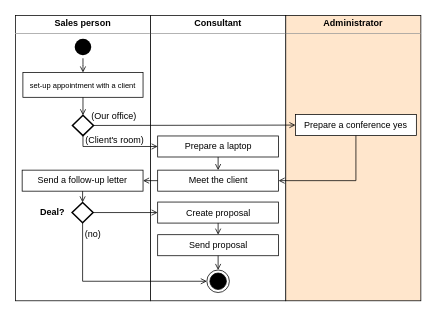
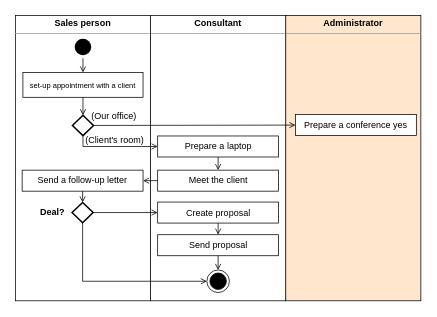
- <mxCell id="15" value="" style="endArrow=open;endFill=1;endSize=6;html=1;exitX=0.5;exitY=1;exitDx=0;exitDy=0;entryX=1;entryY=0.5;entryDx=0;entryDy=0;edgeStyle=orthogonalEdgeStyle;rounded=0;" edge="1" parent="1" source="10" target="14"><mxGeometry width="160" relative="1" as="geometry"><mxPoint x="130" y="149" as="sourcePoint" /><mxPoint x="130" y="173" as="targetPoint" /></mxGeometry></mxCell>
- <mxCell id="30" value="(no)" style="text;html=1;align=center;verticalAlign=middle;resizable=0;points=[];autosize=1;strokeColor=none;fillColor=none;" vertex="1" parent="1"><mxGeometry x="103" y="299" width="39" height="26" as="geometry" /></mxCell>
